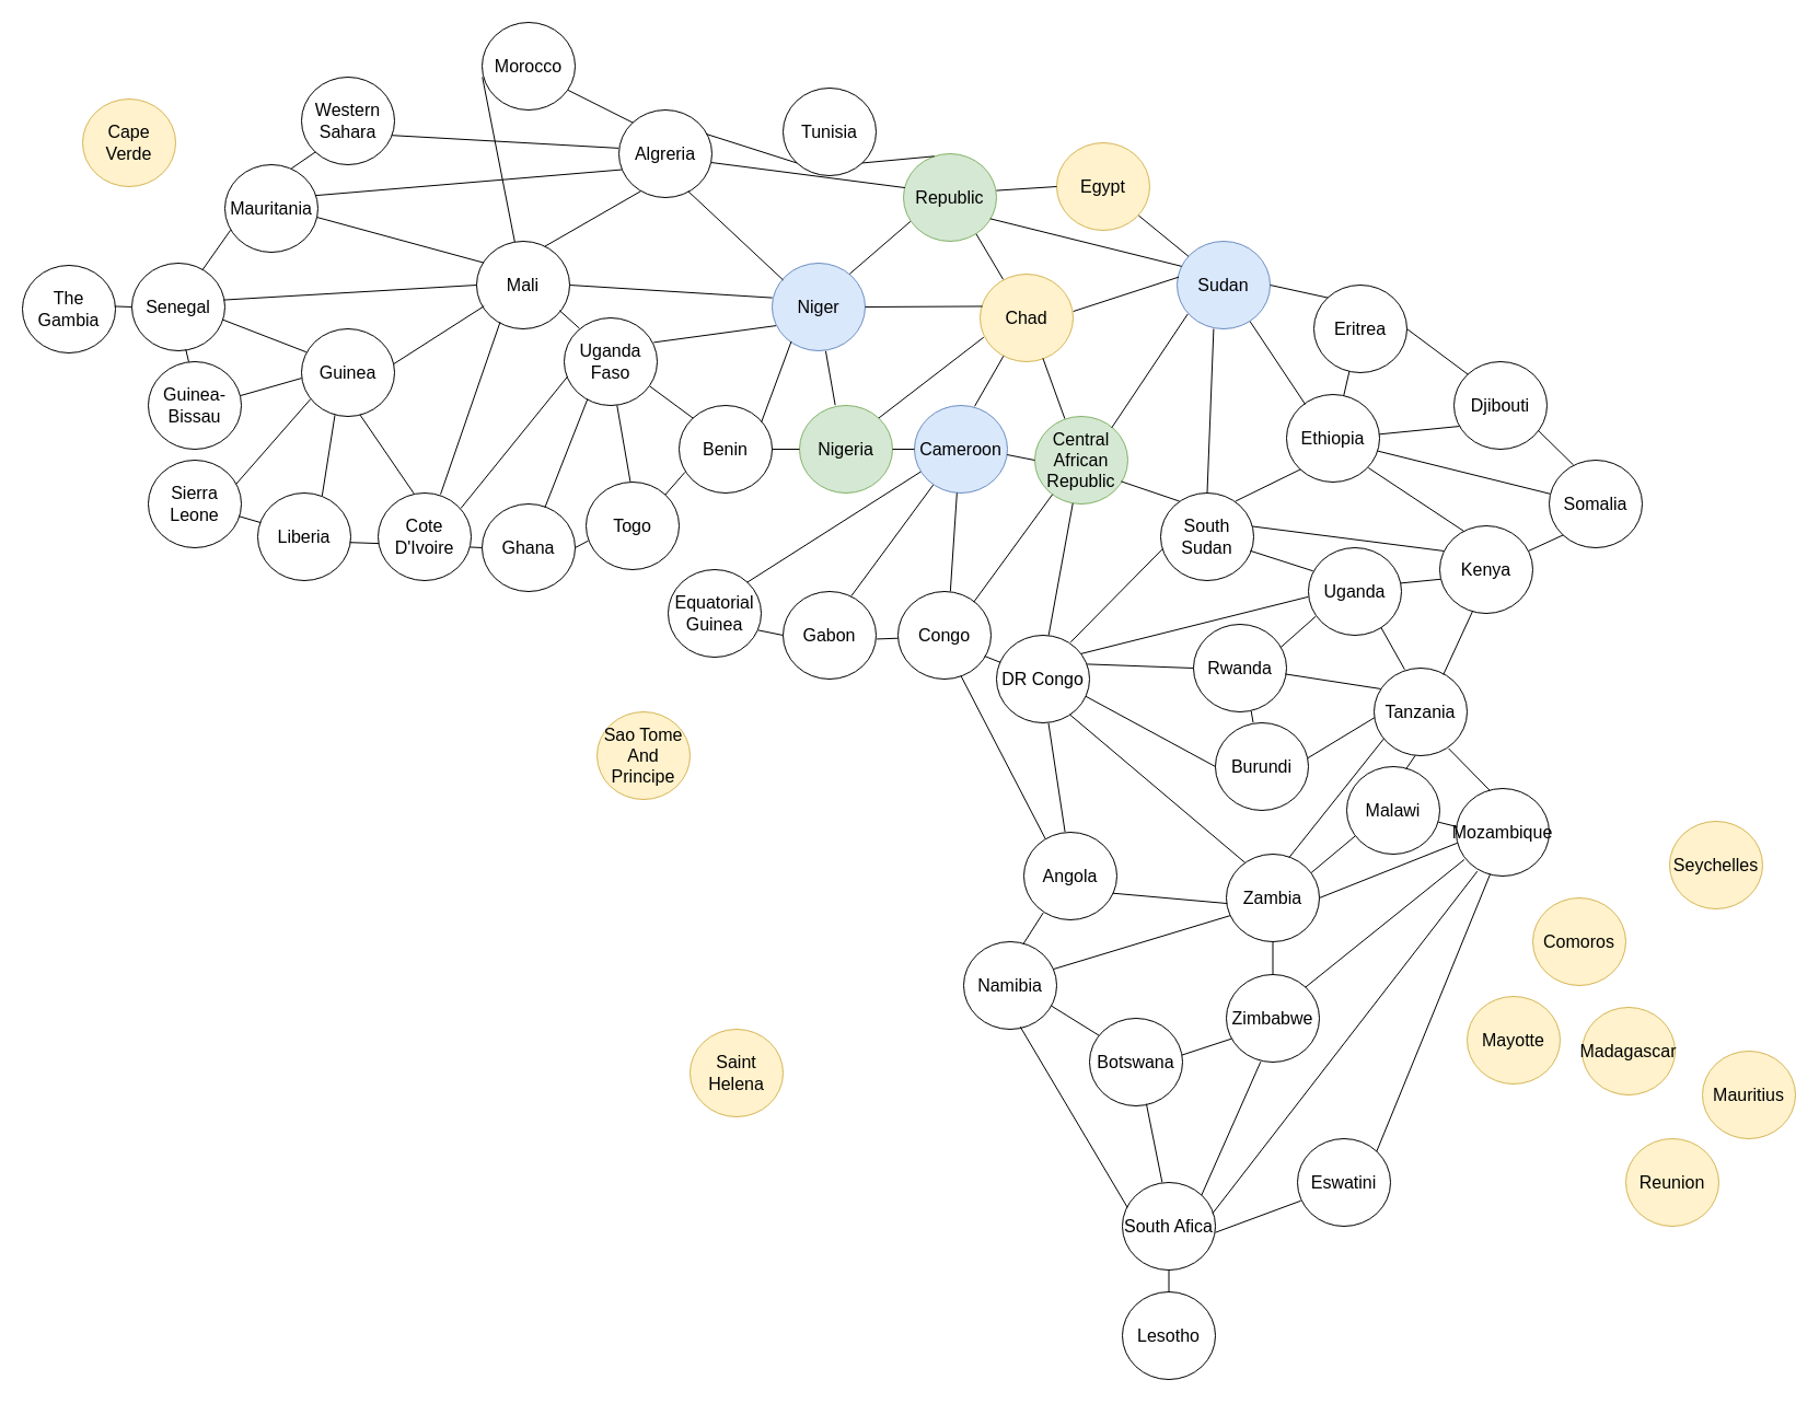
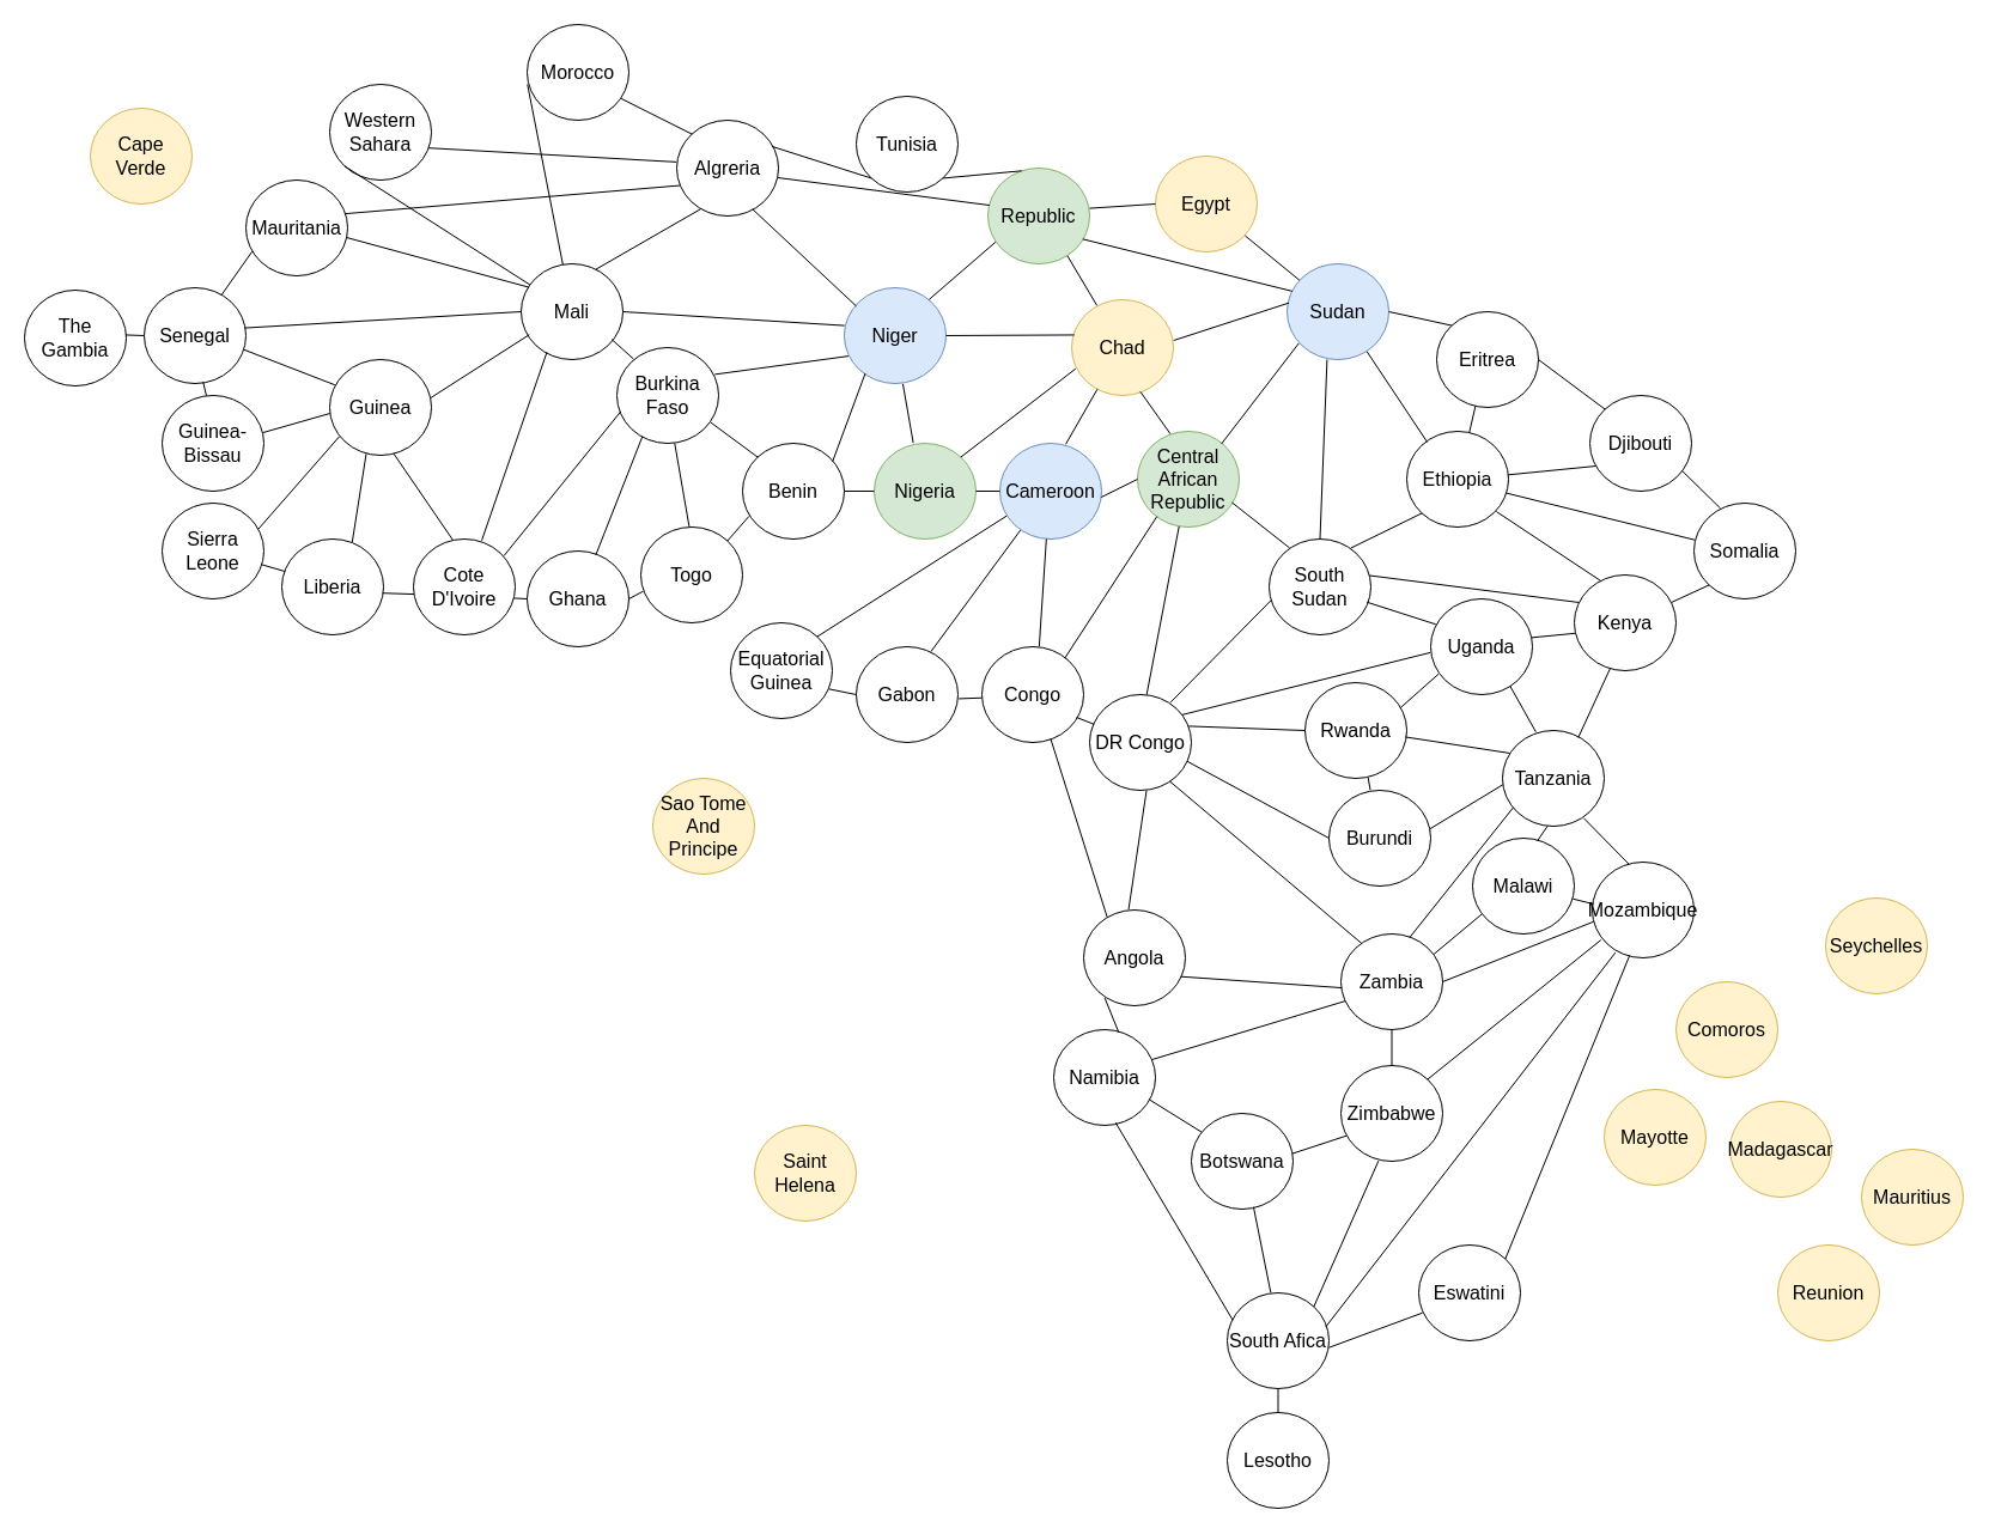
- <mxCell id="72" value="" style="endArrow=none;html=1;rounded=0;entryX=0.714;entryY=0.044;entryDx=0;entryDy=0;exitX=0;exitY=1;exitDx=0;exitDy=0;fontSize=16;entryPerimeter=0;" parent="1" source="9" target="10" edge="1"><mxGeometry width="50" height="50" relative="1" as="geometry"><mxPoint x="462" y="354" as="sourcePoint" /><mxPoint x="528" y="320" as="targetPoint" /></mxGeometry></mxCell>
+ <mxCell id="72" value="" style="endArrow=none;html=1;rounded=0;exitX=0;exitY=1;exitDx=0;exitDy=0;fontSize=16;" parent="1" source="9" target="8" edge="1"><mxGeometry width="50" height="50" relative="1" as="geometry"><mxPoint x="462" y="354" as="sourcePoint" /><mxPoint x="528" y="320" as="targetPoint" /></mxGeometry></mxCell>
- <mxCell id="22" value="Uganda&lt;div&gt;Faso&lt;/div&gt;" style="ellipse;whiteSpace=wrap;html=1;rounded=0;fontSize=16;" parent="1" vertex="1"><mxGeometry x="515" y="290" width="85" height="80" as="geometry" /></mxCell>
+ <mxCell id="22" value="Burkina&lt;div&gt;Faso&lt;/div&gt;" style="ellipse;whiteSpace=wrap;html=1;rounded=0;fontSize=16;" parent="1" vertex="1"><mxGeometry x="515" y="290" width="85" height="80" as="geometry" /></mxCell>
- <mxCell id="37" value="Central&lt;div&gt;African Republic&lt;/div&gt;" style="ellipse;whiteSpace=wrap;html=1;rounded=0;fontSize=16;fillColor=#d5e8d4;strokeColor=#82b366;" parent="1" vertex="1"><mxGeometry x="945" y="380" width="85" height="80" as="geometry" /></mxCell>
+ <mxCell id="37" value="Central&lt;div&gt;African Republic&lt;/div&gt;" style="ellipse;whiteSpace=wrap;html=1;rounded=0;fontSize=16;fillColor=#d5e8d4;strokeColor=#82b366;" parent="1" vertex="1"><mxGeometry x="950" y="360" width="85" height="80" as="geometry" /></mxCell>
- <mxCell id="42" value="Angola" style="ellipse;whiteSpace=wrap;html=1;rounded=0;fontSize=16;" parent="1" vertex="1"><mxGeometry x="935" y="760" width="85" height="80" as="geometry" /></mxCell>
+ <mxCell id="42" value="Angola" style="ellipse;whiteSpace=wrap;html=1;rounded=0;fontSize=16;" parent="1" vertex="1"><mxGeometry x="905" y="760" width="85" height="80" as="geometry" /></mxCell>
